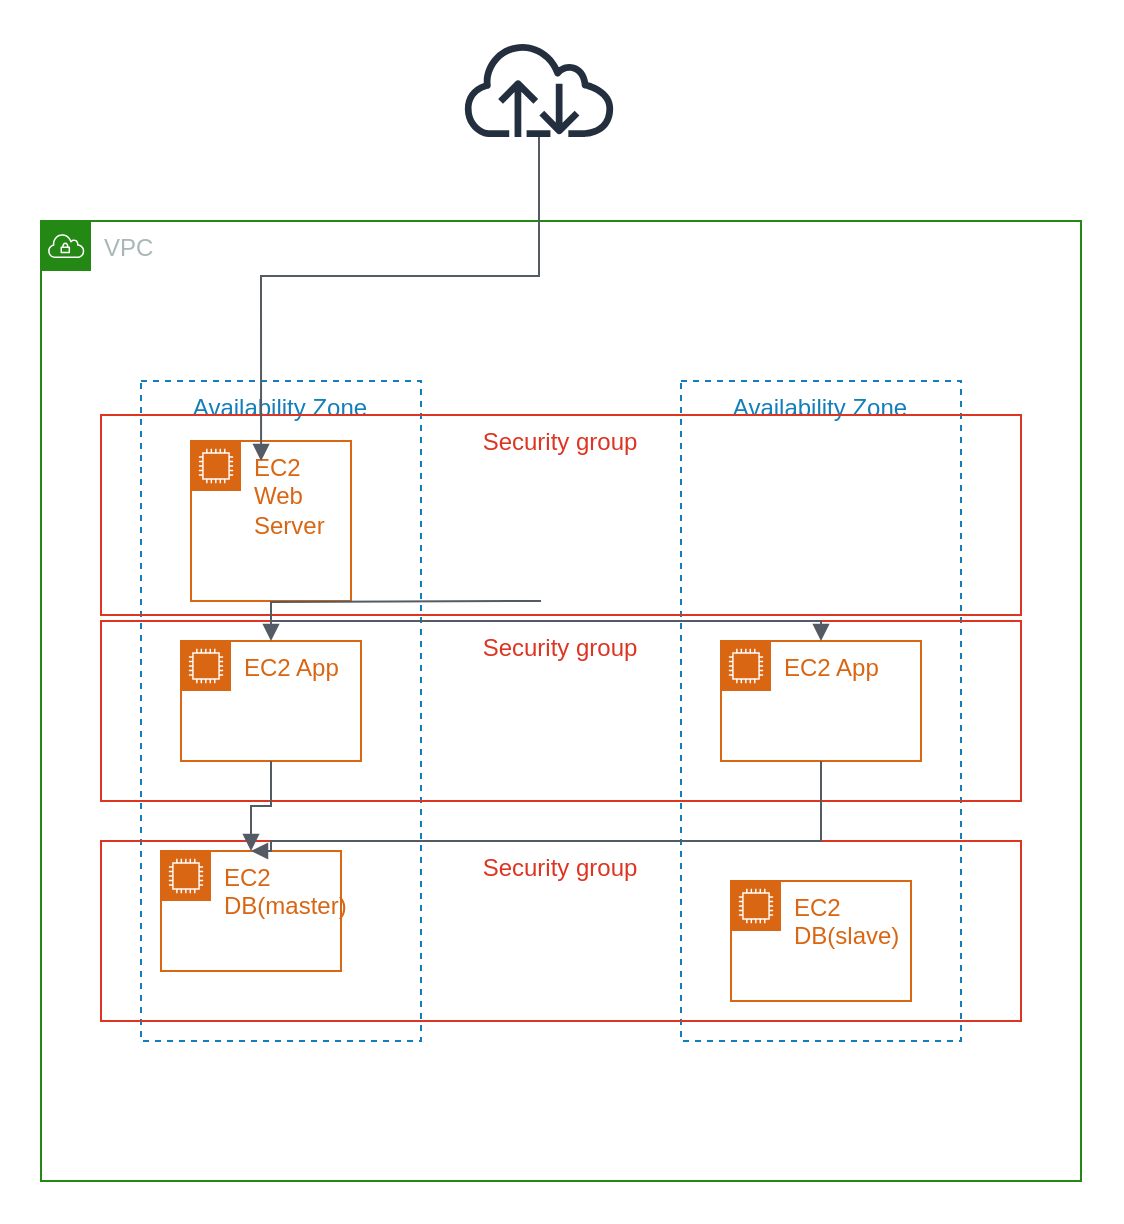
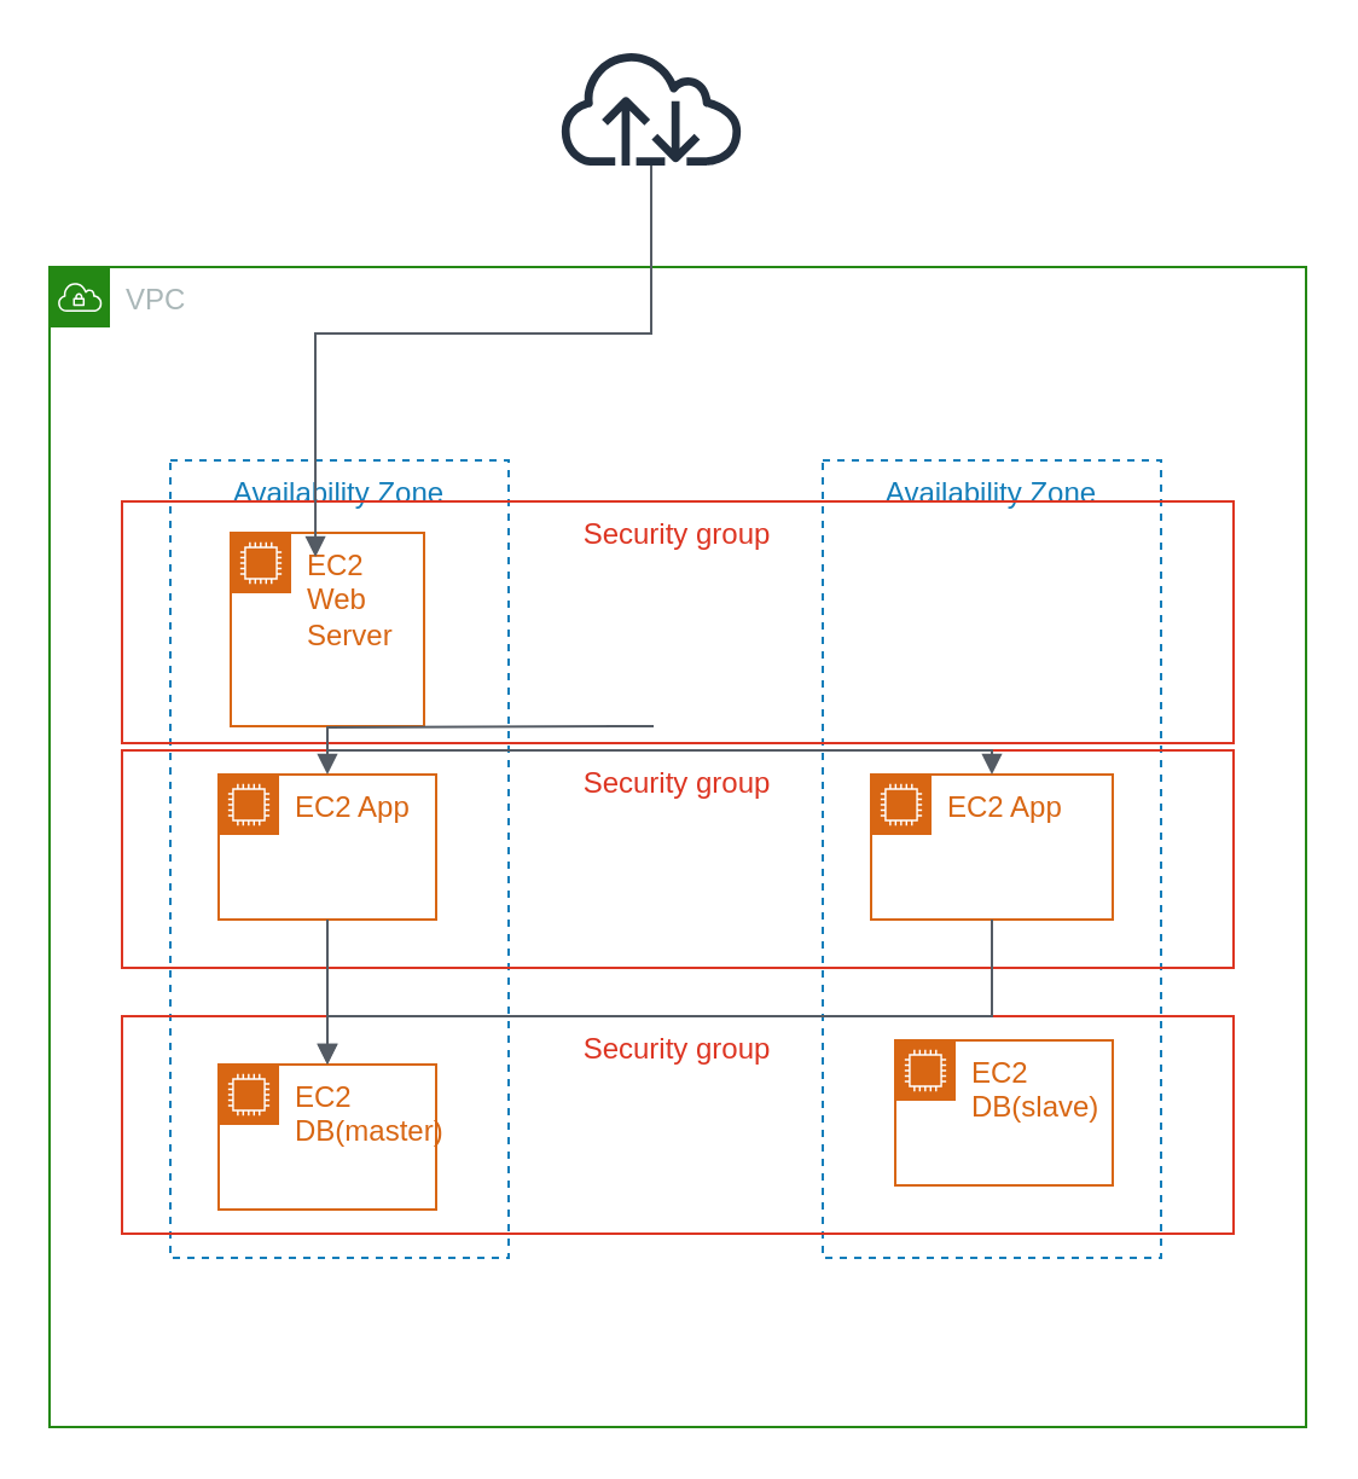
- <mxCell id="10" value="EC2&amp;nbsp; DB(master)" style="points=[[0,0],[0.25,0],[0.5,0],[0.75,0],[1,0],[1,0.25],[1,0.5],[1,0.75],[1,1],[0.75,1],[0.5,1],[0.25,1],[0,1],[0,0.75],[0,0.5],[0,0.25]];outlineConnect=0;gradientColor=none;html=1;whiteSpace=wrap;fontSize=12;fontStyle=0;shape=mxgraph.aws4.group;grIcon=mxgraph.aws4.group_ec2_instance_contents;strokeColor=#D86613;fillColor=none;verticalAlign=top;align=left;spacingLeft=30;fontColor=#D86613;dashed=0;" vertex="1" parent="1"><mxGeometry x="80" y="425" width="90" height="60" as="geometry" /></mxCell>
+ <mxCell id="10" value="EC2&amp;nbsp; DB(master)" style="points=[[0,0],[0.25,0],[0.5,0],[0.75,0],[1,0],[1,0.25],[1,0.5],[1,0.75],[1,1],[0.75,1],[0.5,1],[0.25,1],[0,1],[0,0.75],[0,0.5],[0,0.25]];outlineConnect=0;gradientColor=none;html=1;whiteSpace=wrap;fontSize=12;fontStyle=0;shape=mxgraph.aws4.group;grIcon=mxgraph.aws4.group_ec2_instance_contents;strokeColor=#D86613;fillColor=none;verticalAlign=top;align=left;spacingLeft=30;fontColor=#D86613;dashed=0;" vertex="1" parent="1"><mxGeometry x="90" y="440" width="90" height="60" as="geometry" /></mxCell>
- <mxCell id="11" value="EC2 DB(slave)" style="points=[[0,0],[0.25,0],[0.5,0],[0.75,0],[1,0],[1,0.25],[1,0.5],[1,0.75],[1,1],[0.75,1],[0.5,1],[0.25,1],[0,1],[0,0.75],[0,0.5],[0,0.25]];outlineConnect=0;gradientColor=none;html=1;whiteSpace=wrap;fontSize=12;fontStyle=0;shape=mxgraph.aws4.group;grIcon=mxgraph.aws4.group_ec2_instance_contents;strokeColor=#D86613;fillColor=none;verticalAlign=top;align=left;spacingLeft=30;fontColor=#D86613;dashed=0;" vertex="1" parent="1"><mxGeometry x="365" y="440" width="90" height="60" as="geometry" /></mxCell>
+ <mxCell id="11" value="EC2 DB(slave)" style="points=[[0,0],[0.25,0],[0.5,0],[0.75,0],[1,0],[1,0.25],[1,0.5],[1,0.75],[1,1],[0.75,1],[0.5,1],[0.25,1],[0,1],[0,0.75],[0,0.5],[0,0.25]];outlineConnect=0;gradientColor=none;html=1;whiteSpace=wrap;fontSize=12;fontStyle=0;shape=mxgraph.aws4.group;grIcon=mxgraph.aws4.group_ec2_instance_contents;strokeColor=#D86613;fillColor=none;verticalAlign=top;align=left;spacingLeft=30;fontColor=#D86613;dashed=0;" vertex="1" parent="1"><mxGeometry x="370" y="430" width="90" height="60" as="geometry" /></mxCell>
